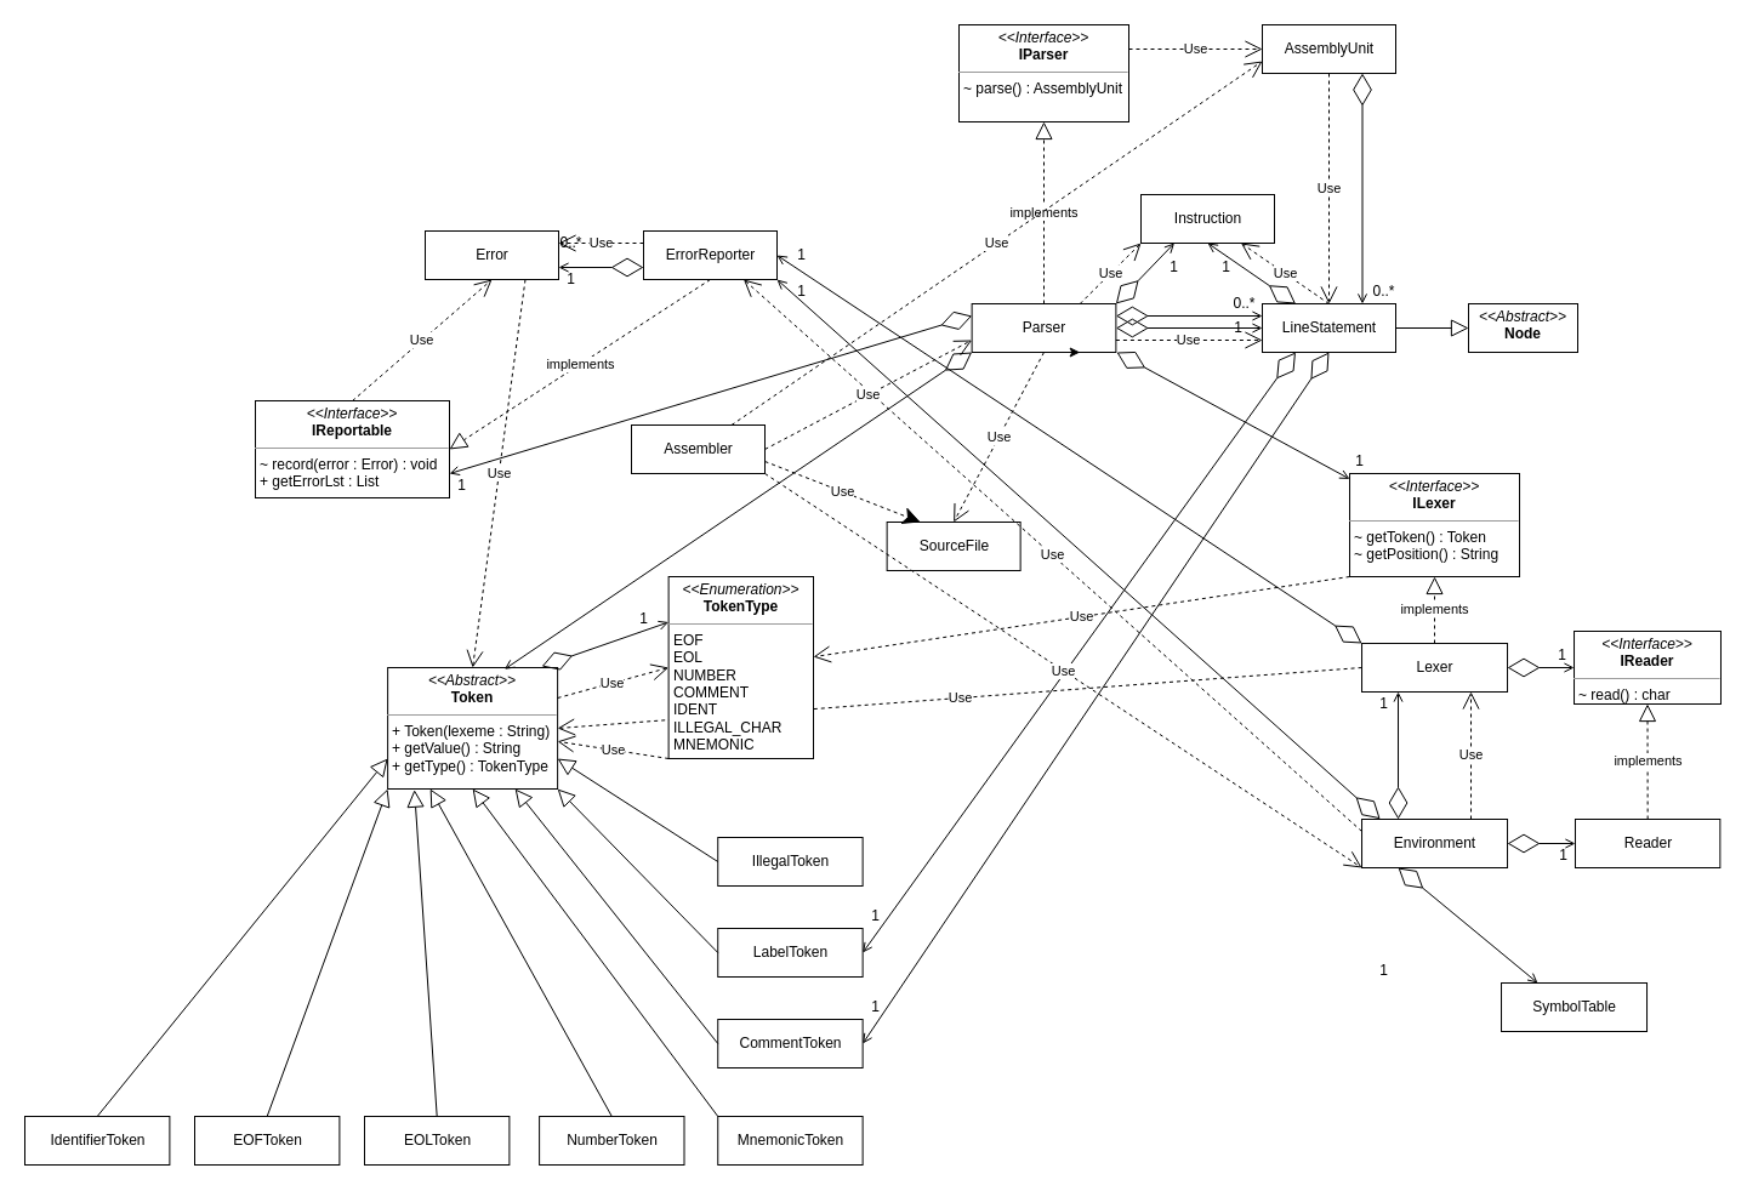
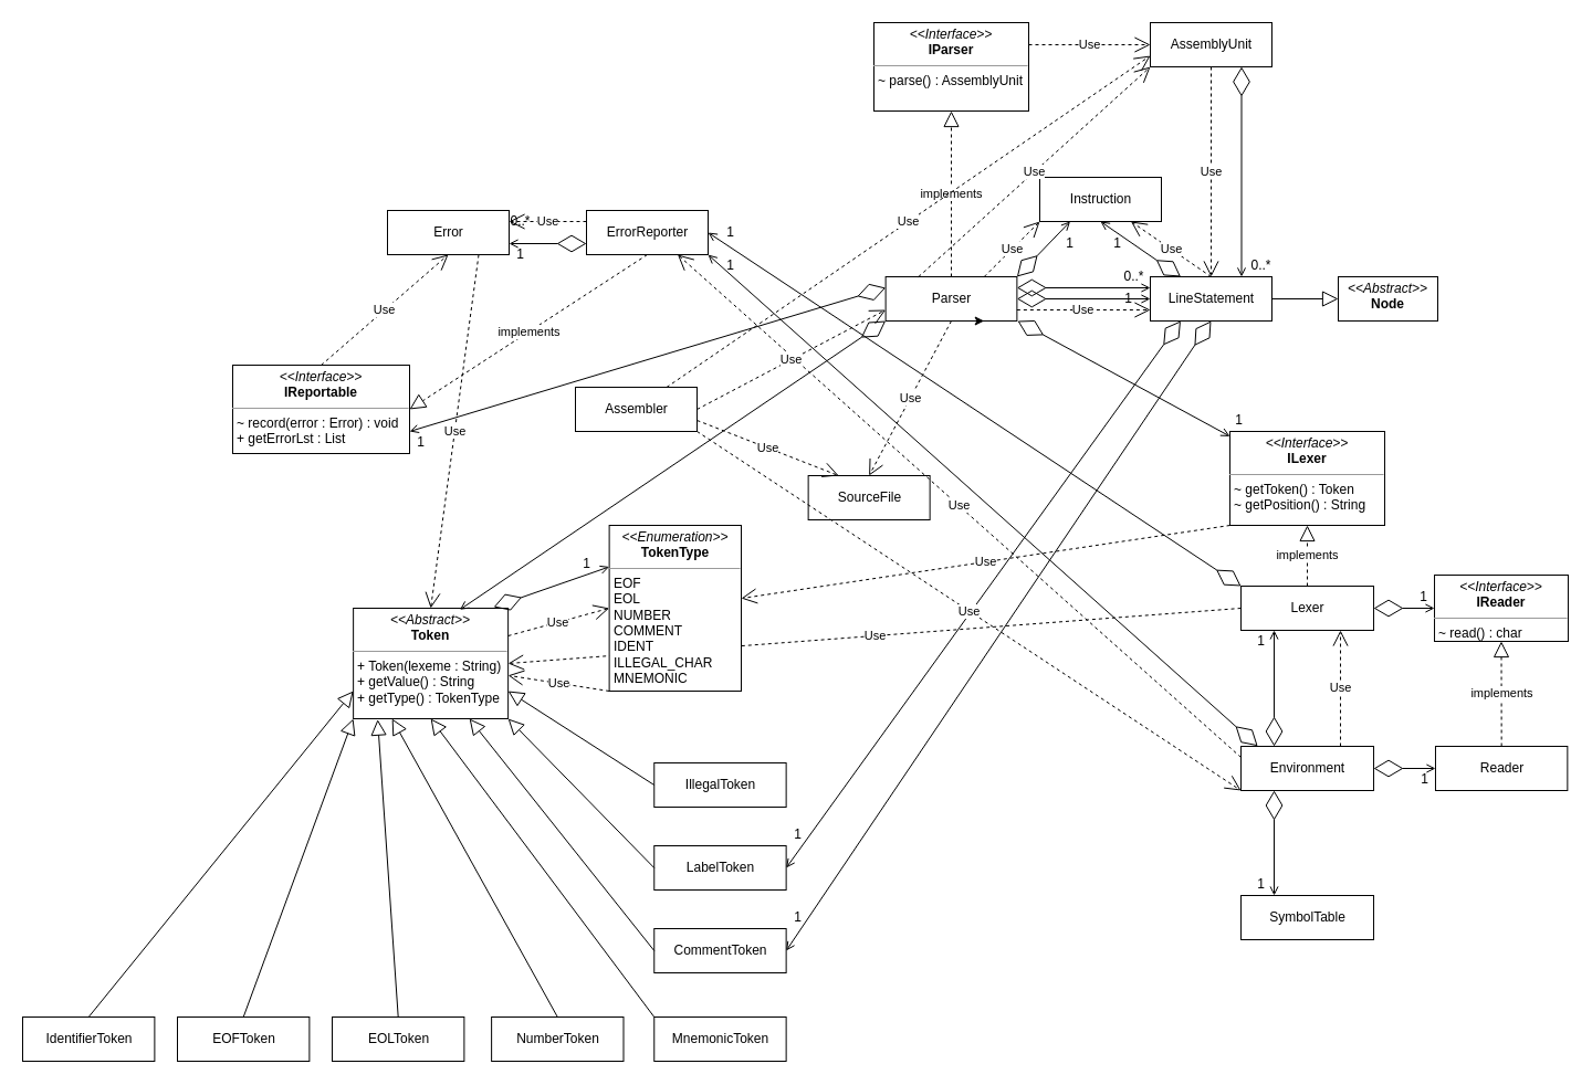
+ <mxCell id="77" value="Use" style="endArrow=open;endSize=12;dashed=1;html=1;entryX=0;entryY=1;entryDx=0;entryDy=0;exitX=0.25;exitY=0;exitDx=0;exitDy=0;" edge="1" parent="1" source="12" target="13"><mxGeometry width="160" relative="1" as="geometry"><mxPoint x="680" y="511.781" as="sourcePoint" /><mxPoint x="820.63" y="435" as="targetPoint" /></mxGeometry></mxCell>
- <mxCell id="97" value="Use" style="endArrow=classic;endSize=12;dashed=1;html=1;exitX=1;exitY=0.75;exitDx=0;exitDy=0;entryX=0.25;entryY=0;entryDx=0;entryDy=0;" edge="1" parent="1" source="2" target="4"><mxGeometry width="160" relative="1" as="geometry"><mxPoint x="640" y="400" as="sourcePoint" /><mxPoint x="1132.03" y="725" as="targetPoint" /></mxGeometry></mxCell>
+ <mxCell id="97" value="Use" style="endArrow=open;endSize=12;dashed=1;html=1;exitX=1;exitY=0.75;exitDx=0;exitDy=0;entryX=0.25;entryY=0;entryDx=0;entryDy=0;" edge="1" parent="1" source="2" target="4"><mxGeometry width="160" relative="1" as="geometry"><mxPoint x="640" y="400" as="sourcePoint" /><mxPoint x="1132.03" y="725" as="targetPoint" /></mxGeometry></mxCell>
- <mxCell id="52" value="SymbolTable" style="html=1;" parent="1" vertex="1"><mxGeometry x="1237.03" y="810" width="120" height="40" as="geometry" /></mxCell>
+ <mxCell id="52" value="SymbolTable" style="html=1;" parent="1" vertex="1"><mxGeometry x="1122.03" y="810" width="120" height="40" as="geometry" /></mxCell>
